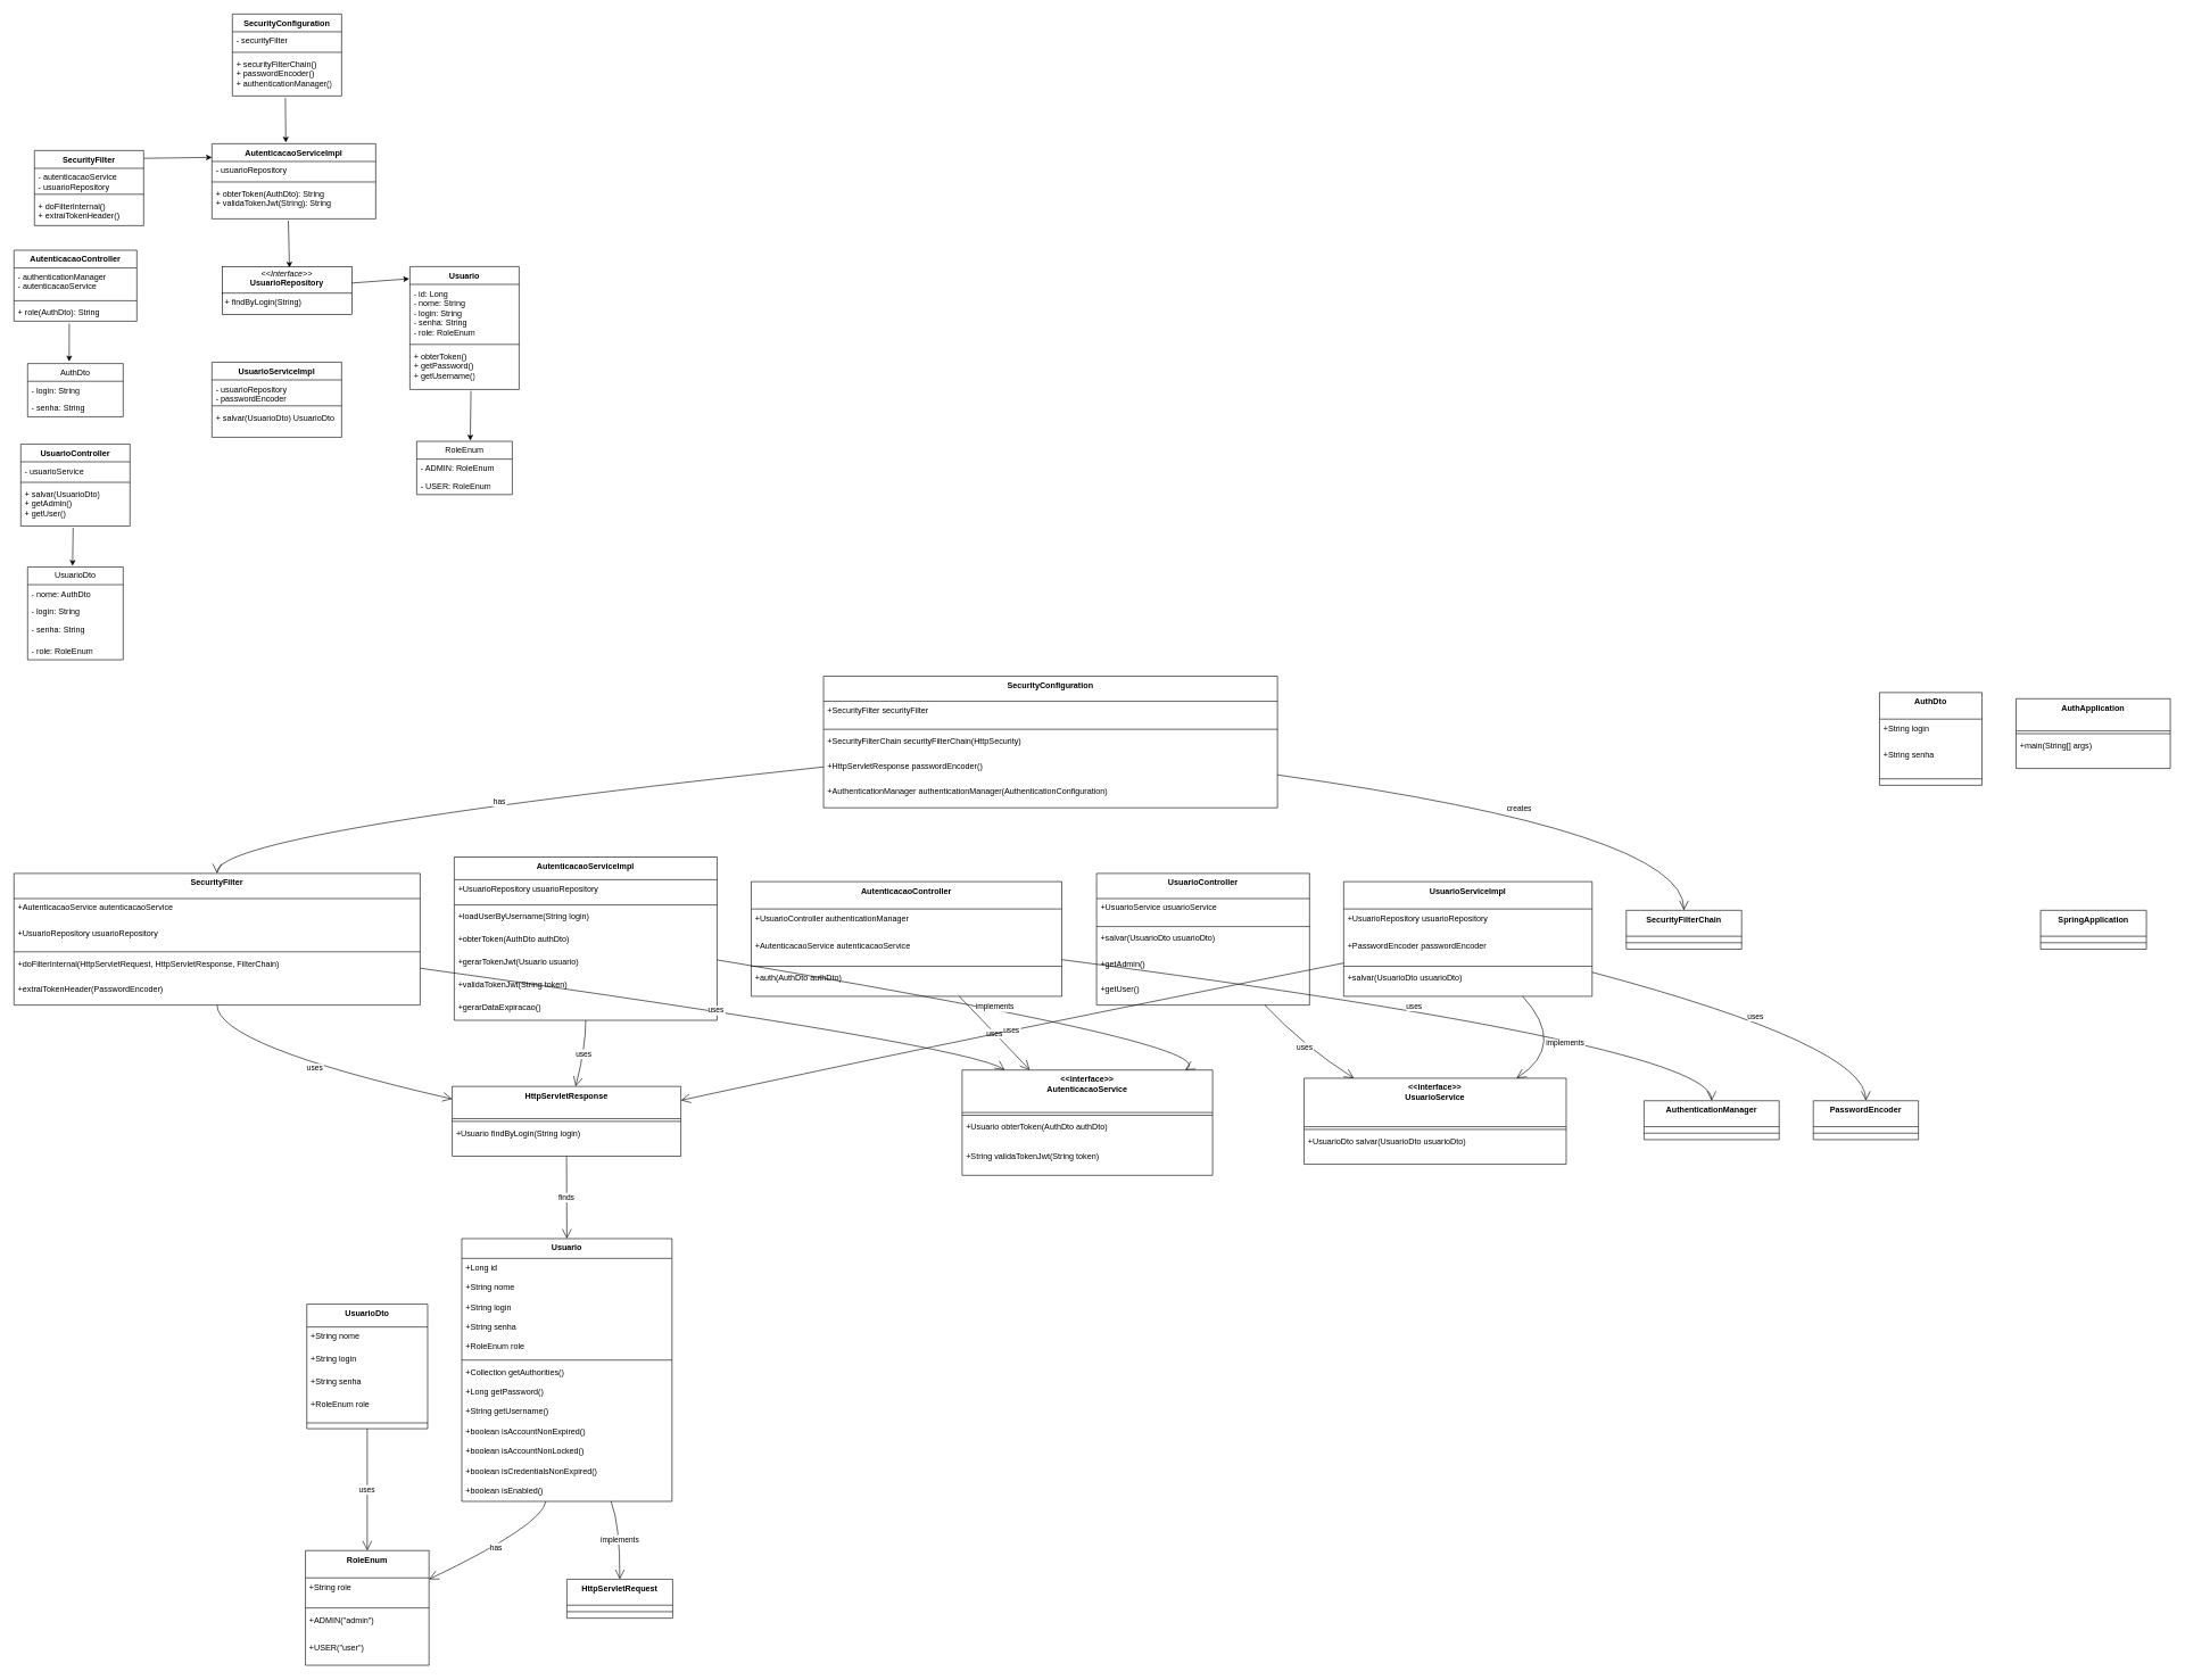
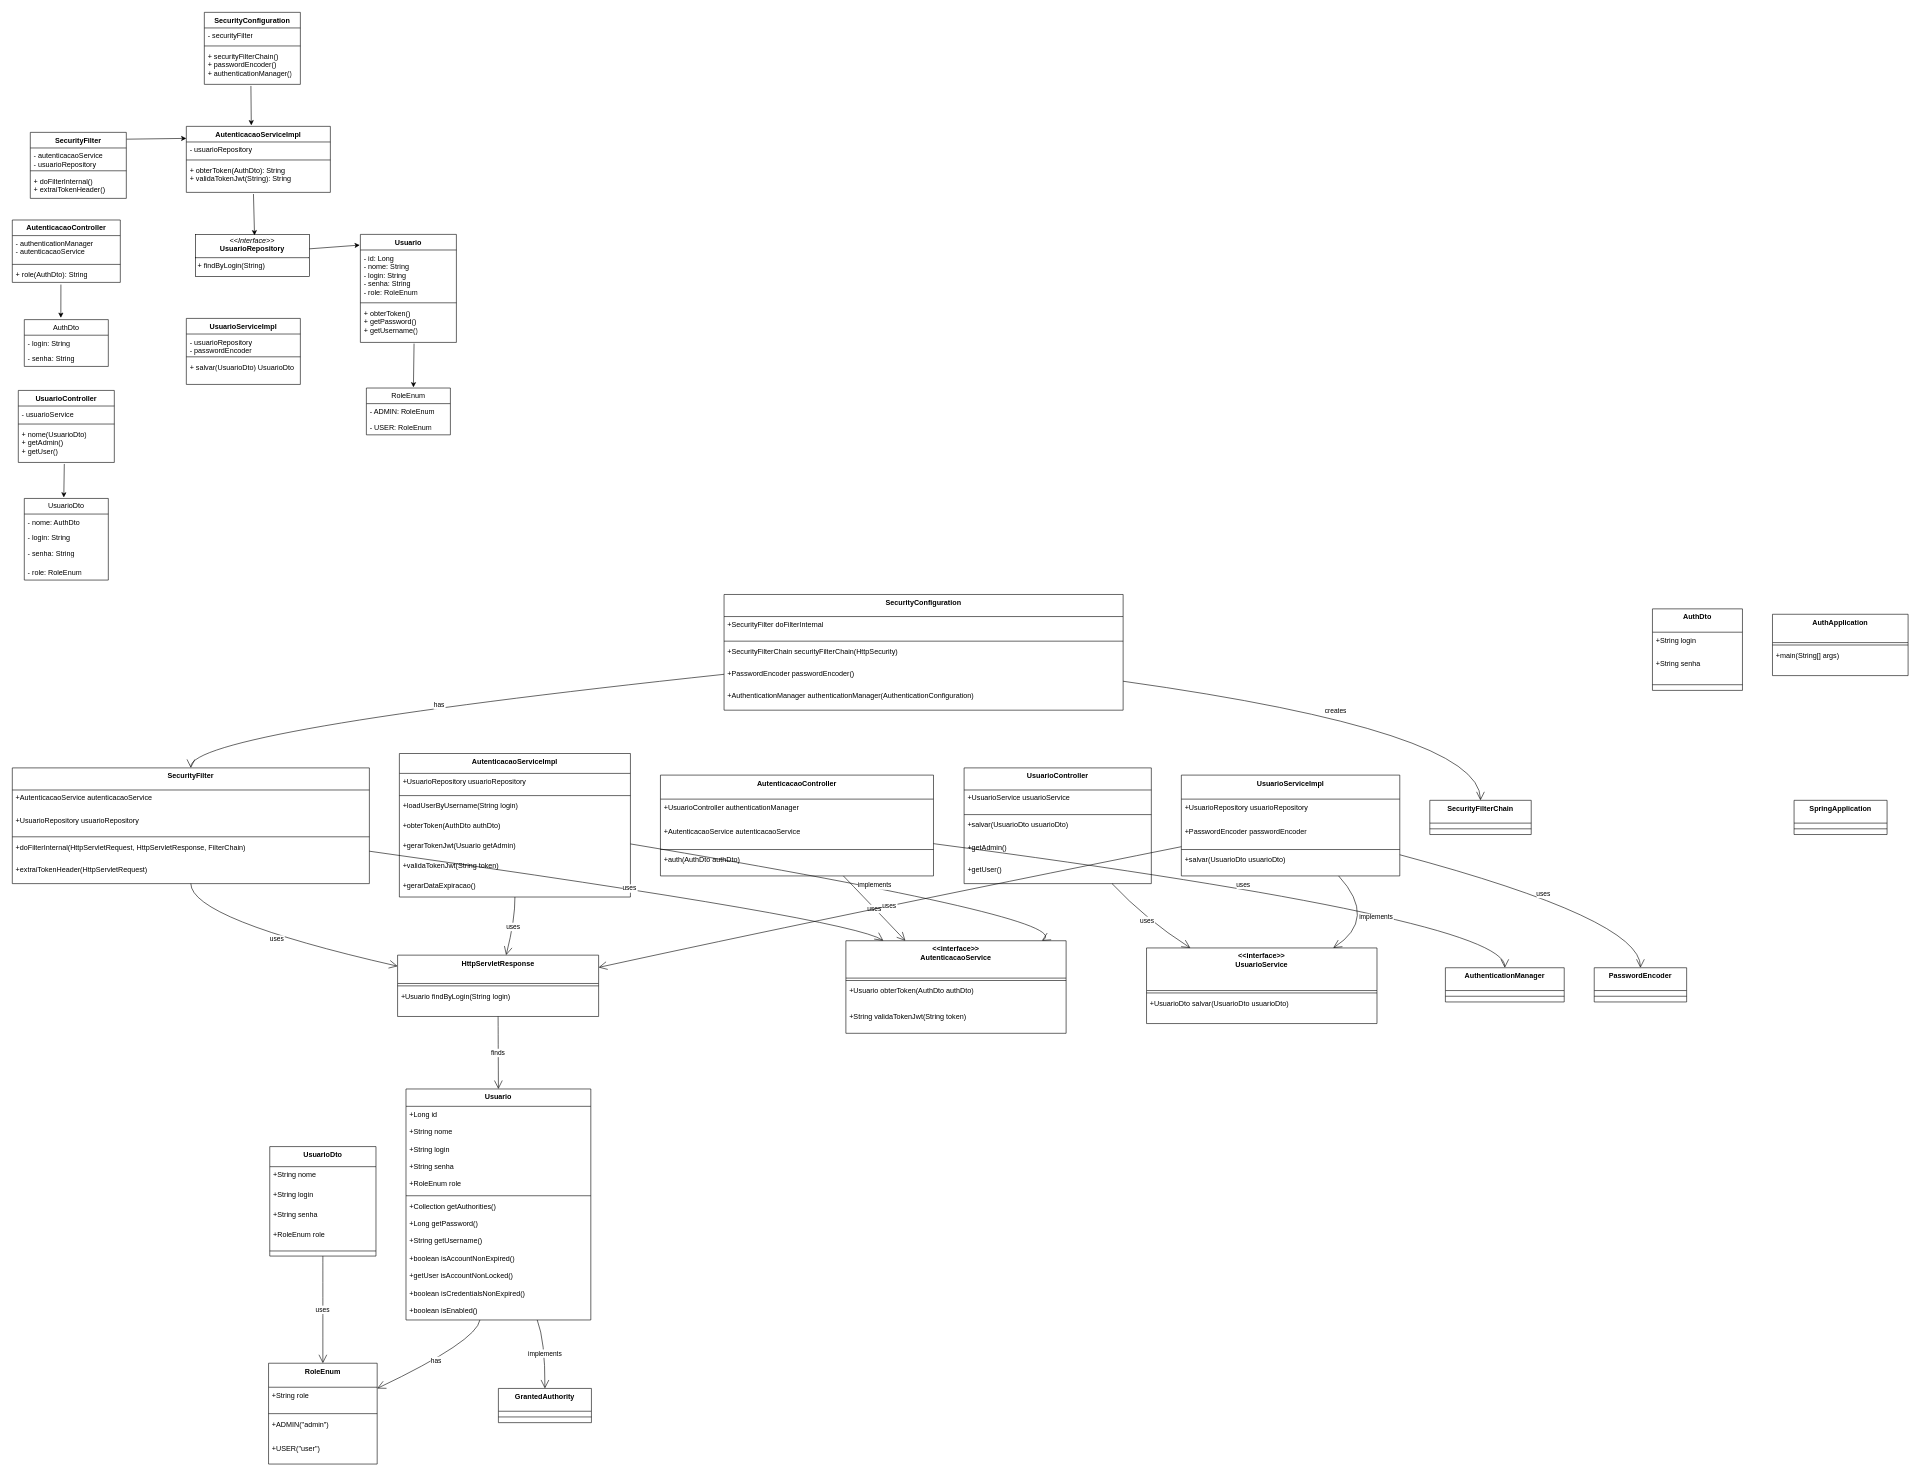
- <mxCell id="36" value="+ salvar(UsuarioDto)&lt;div&gt;+ getAdmin()&lt;br&gt;+ getUser()&lt;/div&gt;" style="text;strokeColor=none;fillColor=none;align=left;verticalAlign=top;spacingLeft=4;spacingRight=4;overflow=hidden;rotatable=0;points=[[0,0.5],[1,0.5]];portConstraint=eastwest;whiteSpace=wrap;html=1;" vertex="1" parent="33"><mxGeometry y="60" width="160" height="60" as="geometry" /></mxCell>
+ <mxCell id="36" value="+ nome(UsuarioDto)&lt;div&gt;+ getAdmin()&lt;br&gt;+ getUser()&lt;/div&gt;" style="text;strokeColor=none;fillColor=none;align=left;verticalAlign=top;spacingLeft=4;spacingRight=4;overflow=hidden;rotatable=0;points=[[0,0.5],[1,0.5]];portConstraint=eastwest;whiteSpace=wrap;html=1;" vertex="1" parent="33"><mxGeometry y="60" width="160" height="60" as="geometry" /></mxCell>
- <mxCell id="50" value="+SecurityFilter securityFilter" style="text;strokeColor=none;fillColor=none;align=left;verticalAlign=top;spacingLeft=4;spacingRight=4;overflow=hidden;rotatable=0;points=[[0,0.5],[1,0.5]];portConstraint=eastwest;" vertex="1" parent="49"><mxGeometry y="36.8" width="665" height="37" as="geometry" /></mxCell>
+ <mxCell id="50" value="+SecurityFilter doFilterInternal" style="text;strokeColor=none;fillColor=none;align=left;verticalAlign=top;spacingLeft=4;spacingRight=4;overflow=hidden;rotatable=0;points=[[0,0.5],[1,0.5]];portConstraint=eastwest;" vertex="1" parent="49"><mxGeometry y="36.8" width="665" height="37" as="geometry" /></mxCell>
- <mxCell id="53" value="+HttpServletResponse passwordEncoder()" style="text;strokeColor=none;fillColor=none;align=left;verticalAlign=top;spacingLeft=4;spacingRight=4;overflow=hidden;rotatable=0;points=[[0,0.5],[1,0.5]];portConstraint=eastwest;" vertex="1" parent="49"><mxGeometry y="118.8" width="665" height="37" as="geometry" /></mxCell>
+ <mxCell id="53" value="+PasswordEncoder passwordEncoder()" style="text;strokeColor=none;fillColor=none;align=left;verticalAlign=top;spacingLeft=4;spacingRight=4;overflow=hidden;rotatable=0;points=[[0,0.5],[1,0.5]];portConstraint=eastwest;" vertex="1" parent="49"><mxGeometry y="118.8" width="665" height="37" as="geometry" /></mxCell>
- <mxCell id="109" value="+gerarTokenJwt(Usuario usuario)" style="text;strokeColor=none;fillColor=none;align=left;verticalAlign=top;spacingLeft=4;spacingRight=4;overflow=hidden;rotatable=0;points=[[0,0.5],[1,0.5]];portConstraint=eastwest;" vertex="1" parent="104"><mxGeometry y="140.143" width="385" height="33" as="geometry" /></mxCell>
+ <mxCell id="109" value="+gerarTokenJwt(Usuario getAdmin)" style="text;strokeColor=none;fillColor=none;align=left;verticalAlign=top;spacingLeft=4;spacingRight=4;overflow=hidden;rotatable=0;points=[[0,0.5],[1,0.5]];portConstraint=eastwest;" vertex="1" parent="104"><mxGeometry y="140.143" width="385" height="33" as="geometry" /></mxCell>
- <mxCell id="60" value="+extraiTokenHeader(PasswordEncoder)" style="text;strokeColor=none;fillColor=none;align=left;verticalAlign=top;spacingLeft=4;spacingRight=4;overflow=hidden;rotatable=0;points=[[0,0.5],[1,0.5]];portConstraint=eastwest;" vertex="1" parent="55"><mxGeometry y="155.8" width="595" height="37" as="geometry" /></mxCell>
+ <mxCell id="60" value="+extraiTokenHeader(HttpServletRequest)" style="text;strokeColor=none;fillColor=none;align=left;verticalAlign=top;spacingLeft=4;spacingRight=4;overflow=hidden;rotatable=0;points=[[0,0.5],[1,0.5]];portConstraint=eastwest;" vertex="1" parent="55"><mxGeometry y="155.8" width="595" height="37" as="geometry" /></mxCell>
- <mxCell id="98" value="+boolean isAccountNonLocked()" style="text;strokeColor=none;fillColor=none;align=left;verticalAlign=top;spacingLeft=4;spacingRight=4;overflow=hidden;rotatable=0;points=[[0,0.5],[1,0.5]];portConstraint=eastwest;" vertex="1" parent="87"><mxGeometry y="297.923" width="308" height="29" as="geometry" /></mxCell>
+ <mxCell id="98" value="+getUser isAccountNonLocked()" style="text;strokeColor=none;fillColor=none;align=left;verticalAlign=top;spacingLeft=4;spacingRight=4;overflow=hidden;rotatable=0;points=[[0,0.5],[1,0.5]];portConstraint=eastwest;" vertex="1" parent="87"><mxGeometry y="297.923" width="308" height="29" as="geometry" /></mxCell>
- <mxCell id="131" value="HttpServletRequest" style="swimlane;fontStyle=1;align=center;verticalAlign=top;childLayout=stackLayout;horizontal=1;startSize=38;horizontalStack=0;resizeParent=1;resizeParentMax=0;resizeLast=0;collapsible=0;marginBottom=0;" vertex="1" parent="1"><mxGeometry x="830" y="2313" width="155" height="57" as="geometry" /></mxCell>
+ <mxCell id="131" value="GrantedAuthority" style="swimlane;fontStyle=1;align=center;verticalAlign=top;childLayout=stackLayout;horizontal=1;startSize=38;horizontalStack=0;resizeParent=1;resizeParentMax=0;resizeLast=0;collapsible=0;marginBottom=0;" vertex="1" parent="1"><mxGeometry x="830" y="2313" width="155" height="57" as="geometry" /></mxCell>
